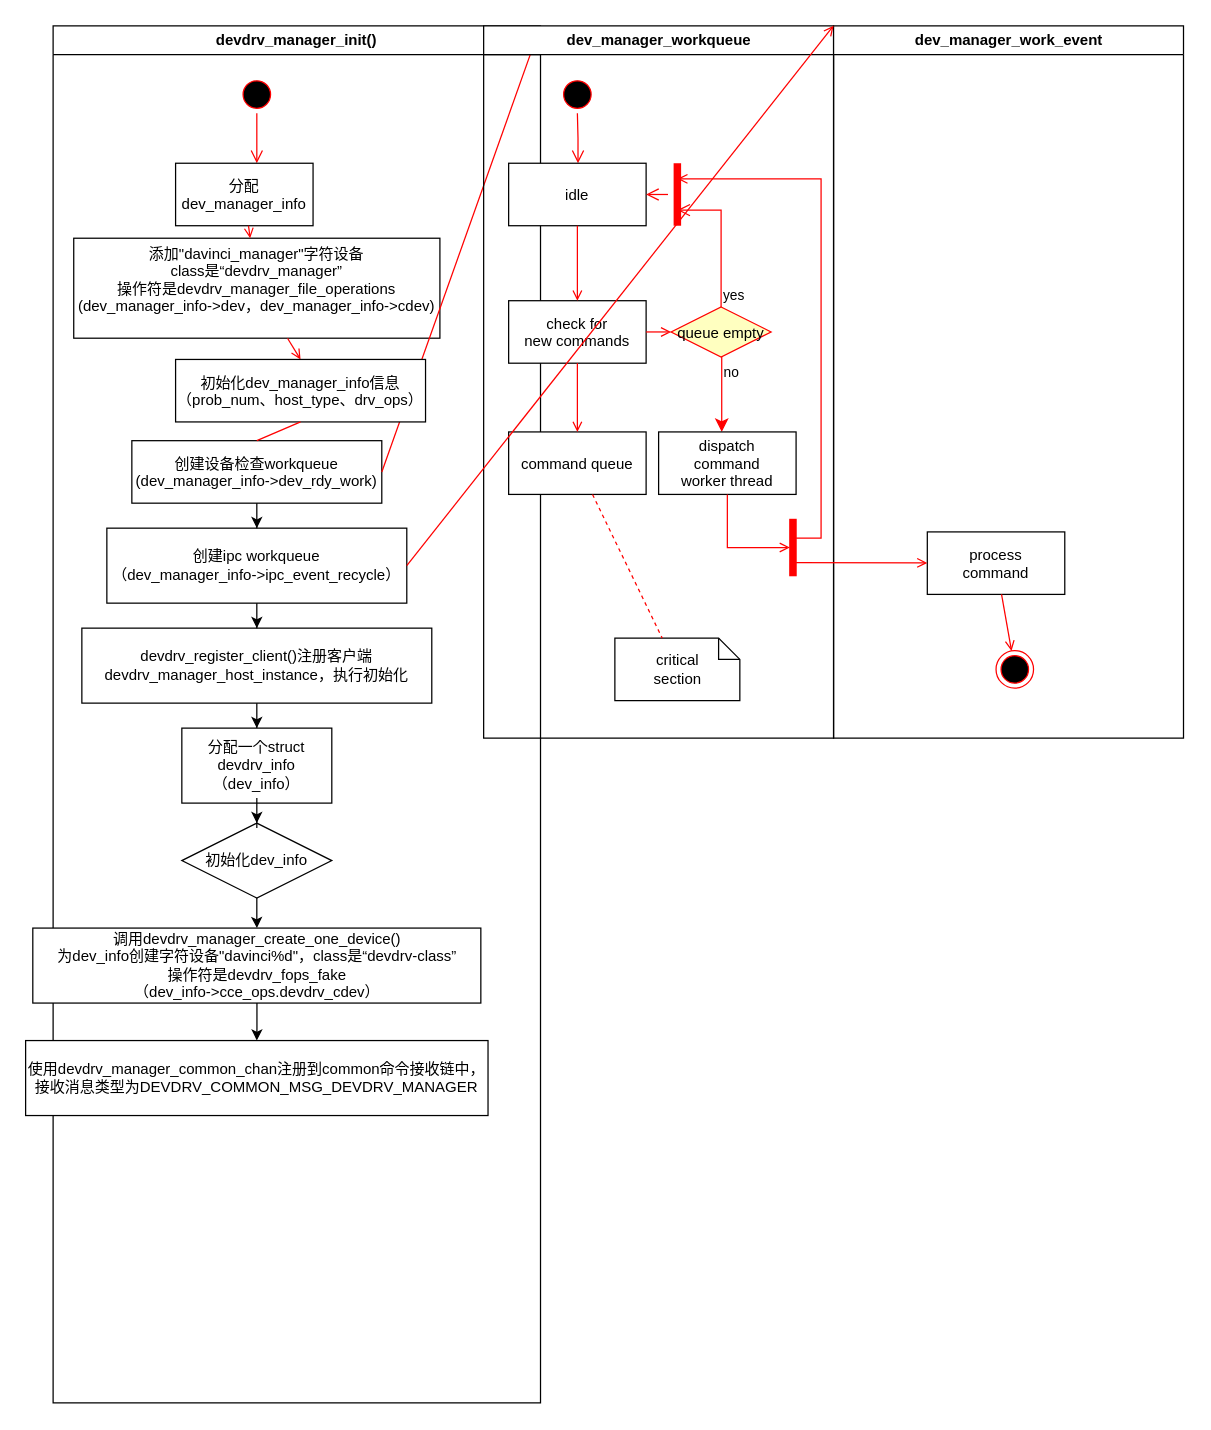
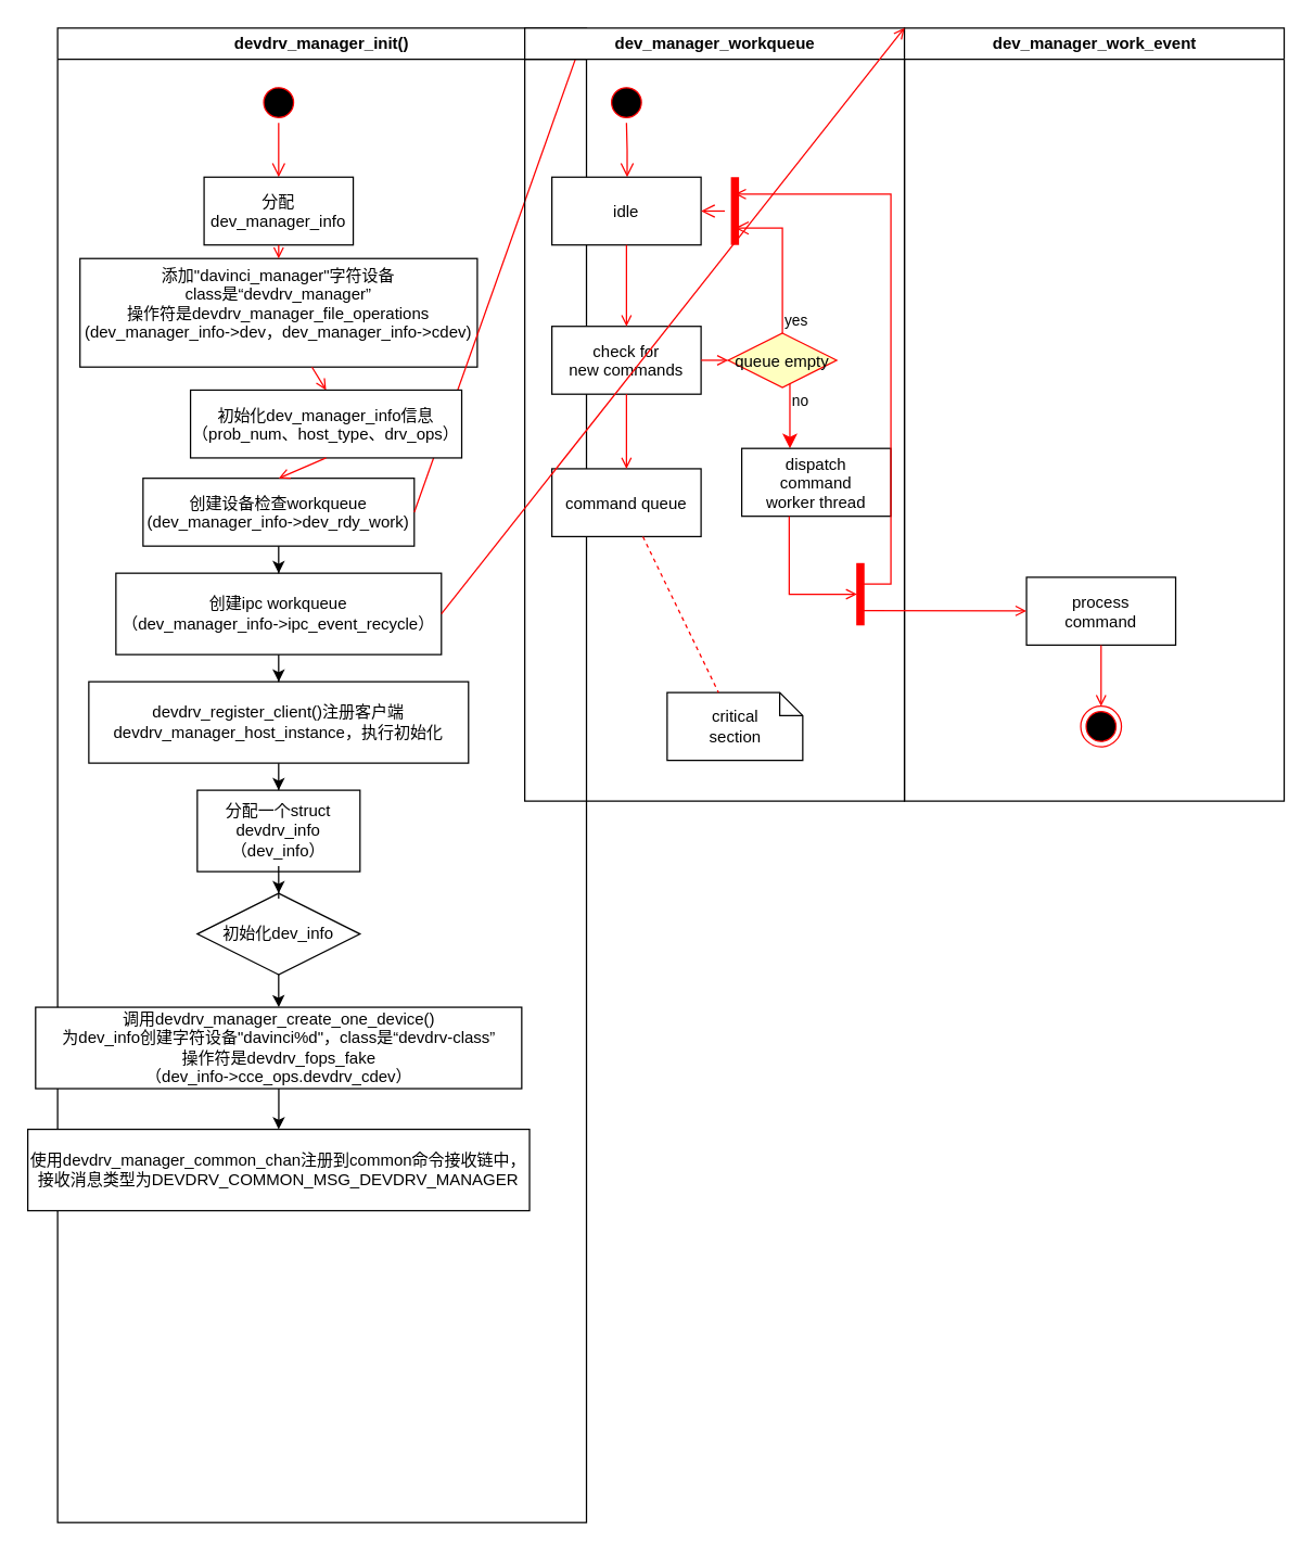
- <mxCell id="5" value="分配&#10;dev_manager_info" style="" parent="2" vertex="1"><mxGeometry x="98" y="110" width="110" height="50" as="geometry" /></mxCell>
+ <mxCell id="5" value="分配&#10;dev_manager_info" style="" parent="2" vertex="1"><mxGeometry x="108" y="110" width="110" height="50" as="geometry" /></mxCell>
- <mxCell id="14" value="" style="endArrow=none;strokeColor=#FF0000;endFill=1;rounded=0;entryX=0.5;entryY=0;entryDx=0;entryDy=0;exitX=0.5;exitY=1;exitDx=0;exitDy=0;" edge="1" parent="2" source="13" target="8"><mxGeometry relative="1" as="geometry"><mxPoint x="273" y="398" as="sourcePoint" /><mxPoint x="273" y="423" as="targetPoint" /></mxGeometry></mxCell>
+ <mxCell id="14" value="" style="endArrow=open;strokeColor=#FF0000;endFill=1;rounded=0;entryX=0.5;entryY=0;entryDx=0;entryDy=0;exitX=0.5;exitY=1;exitDx=0;exitDy=0;" edge="1" parent="2" source="13" target="8"><mxGeometry relative="1" as="geometry"><mxPoint x="273" y="398" as="sourcePoint" /><mxPoint x="273" y="423" as="targetPoint" /></mxGeometry></mxCell>
- <mxCell id="39" value="dispatch&#10;command&#10;worker thread" style="" parent="25" vertex="1"><mxGeometry x="140" y="325" width="110" height="50" as="geometry" /></mxCell>
+ <mxCell id="39" value="dispatch&#10;command&#10;worker thread" style="" parent="25" vertex="1"><mxGeometry x="160" y="310" width="110" height="50" as="geometry" /></mxCell>
- <mxCell id="45" value="process&#10;command" style="" parent="44" vertex="1"><mxGeometry x="75" y="405" width="110" height="50" as="geometry" /></mxCell>
+ <mxCell id="45" value="process&#10;command" style="" parent="44" vertex="1"><mxGeometry x="90" y="405" width="110" height="50" as="geometry" /></mxCell>
